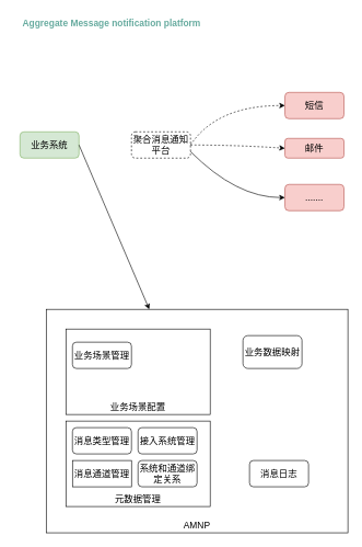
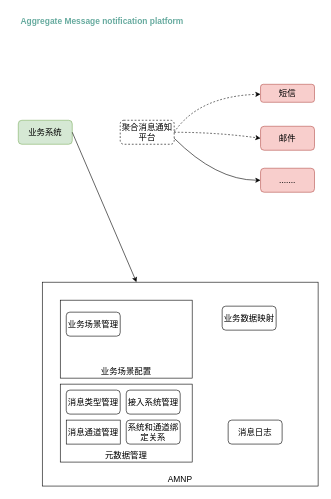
- <mxCell id="14" value="短信" style="rounded=1;whiteSpace=wrap;html=1;fontSize=14;fillColor=#f8cecc;strokeColor=#b85450;" parent="1" vertex="1"><mxGeometry x="434" y="140" width="90" height="40" as="geometry" /></mxCell>
+ <mxCell id="14" value="短信" style="rounded=1;whiteSpace=wrap;html=1;fontSize=14;fillColor=#f8cecc;strokeColor=#b85450;" parent="1" vertex="1"><mxGeometry x="434" y="140" width="90" height="30" as="geometry" /></mxCell>
- <mxCell id="15" value="邮件" style="rounded=1;whiteSpace=wrap;html=1;fontSize=14;fillColor=#f8cecc;strokeColor=#b85450;" parent="1" vertex="1"><mxGeometry x="434" y="210" width="90" height="30" as="geometry" /></mxCell>
+ <mxCell id="15" value="邮件" style="rounded=1;whiteSpace=wrap;html=1;fontSize=14;fillColor=#f8cecc;strokeColor=#b85450;" parent="1" vertex="1"><mxGeometry x="434" y="210" width="90" height="40" as="geometry" /></mxCell>
- <mxCell id="12" value="业务数据映射" style="rounded=1;whiteSpace=wrap;html=1;fontSize=14;fontColor=#000000;" parent="1" vertex="1"><mxGeometry x="370" y="510" width="90" height="50" as="geometry" /></mxCell>
+ <mxCell id="12" value="业务数据映射" style="rounded=1;whiteSpace=wrap;html=1;fontSize=14;fontColor=#000000;" parent="1" vertex="1"><mxGeometry x="370" y="510" width="90" height="40" as="geometry" /></mxCell>
